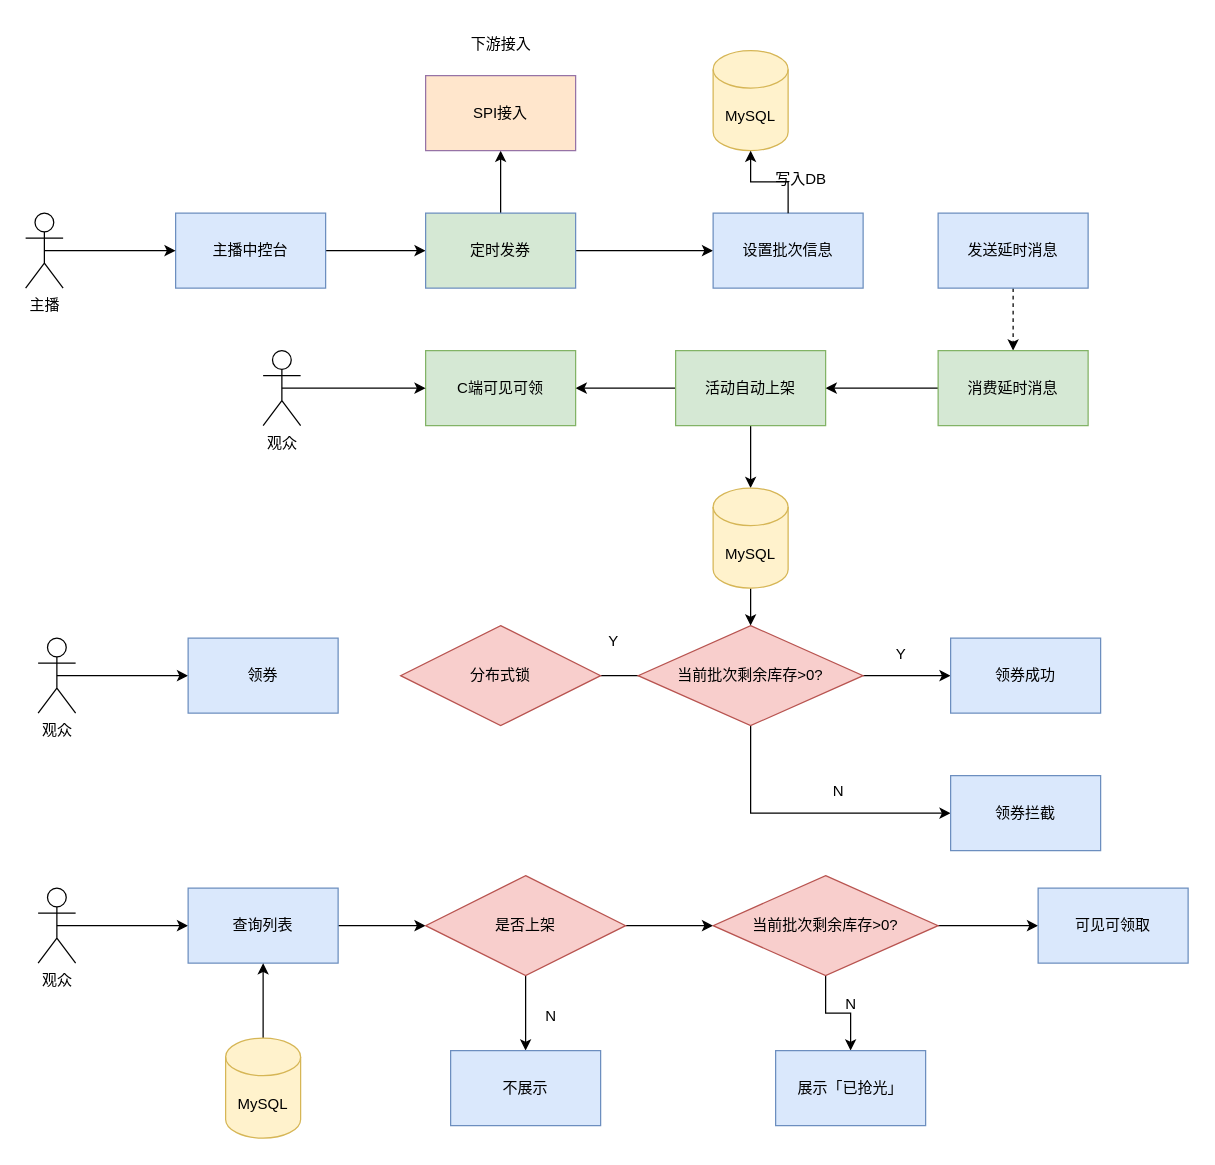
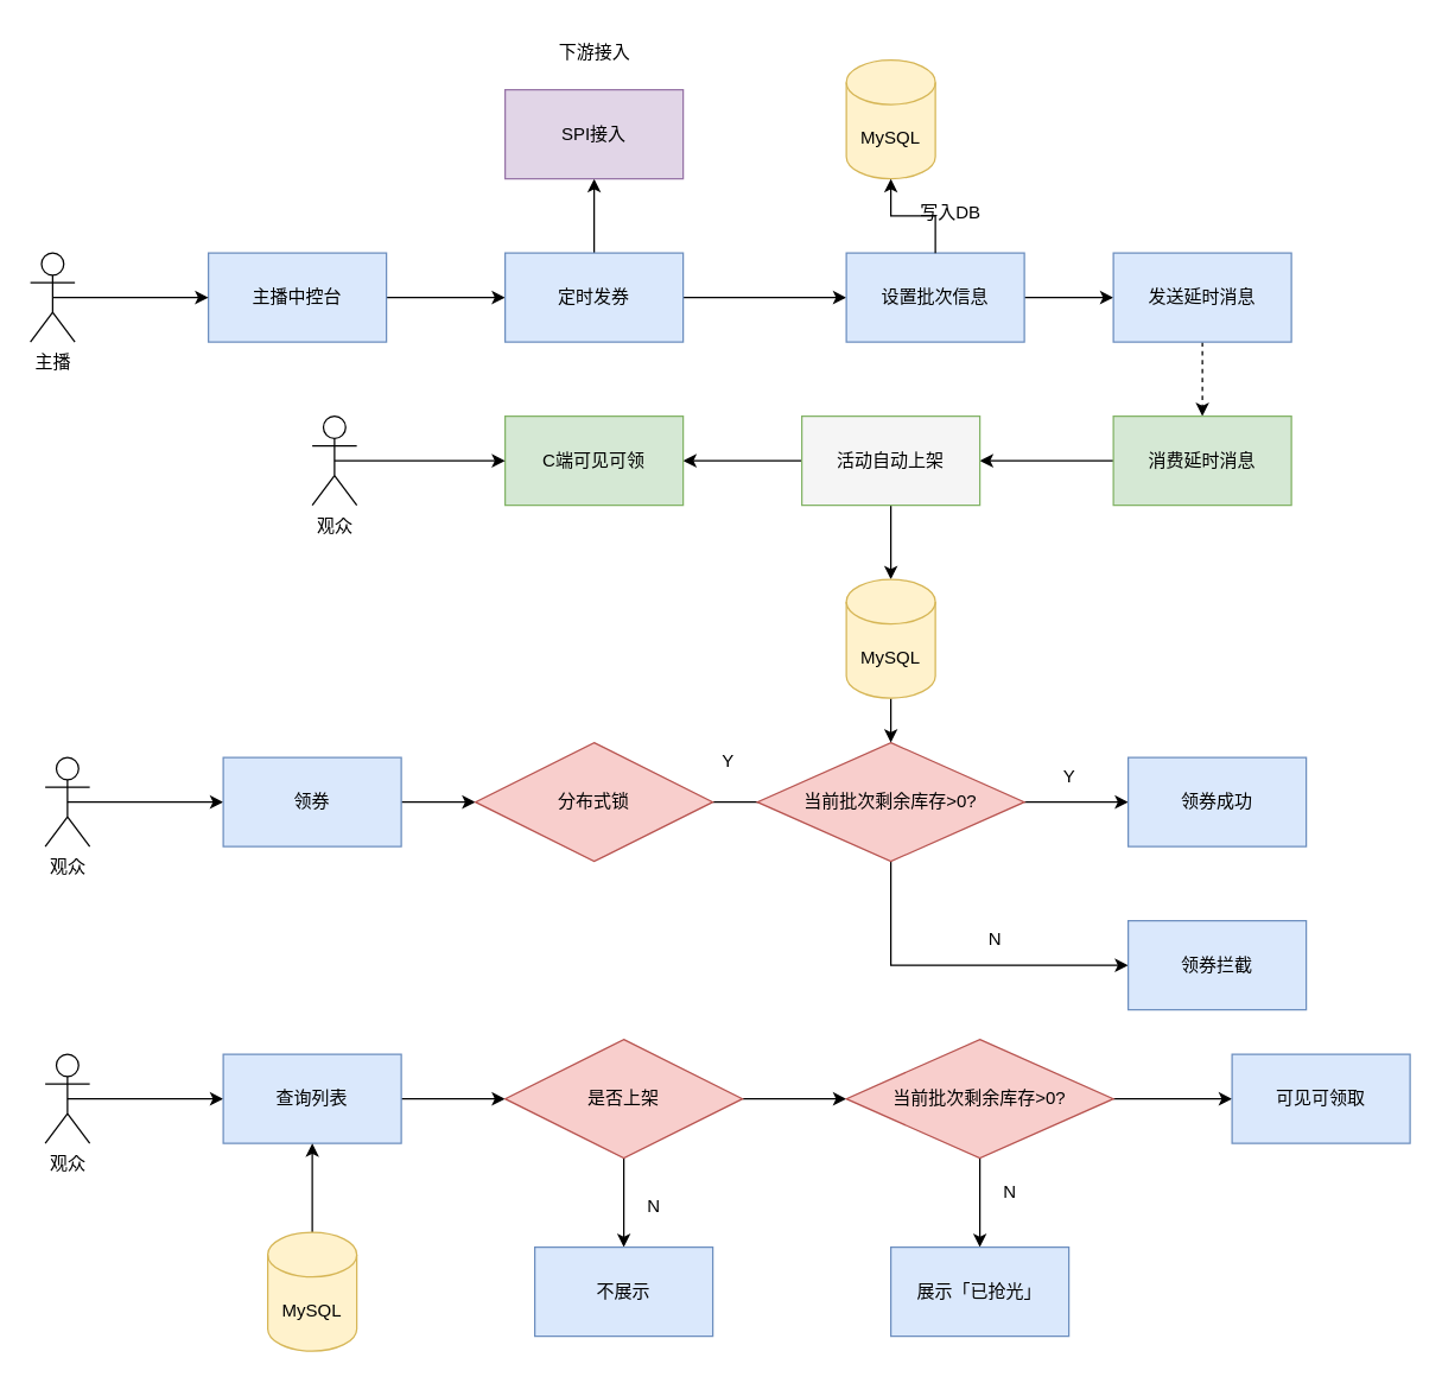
- <mxCell id="36" value="SPI接入" style="rounded=0;whiteSpace=wrap;html=1;fillColor=#ffe6cc;strokeColor=#9673a6;" vertex="1" parent="1"><mxGeometry x="340" y="60" width="120" height="60" as="geometry" /></mxCell>
+ <mxCell id="36" value="SPI接入" style="rounded=0;whiteSpace=wrap;html=1;fillColor=#e1d5e7;strokeColor=#9673a6;" vertex="1" parent="1"><mxGeometry x="340" y="60" width="120" height="60" as="geometry" /></mxCell>
- <mxCell id="6" value="定时发券" style="rounded=0;whiteSpace=wrap;html=1;fillColor=#d5e8d4;strokeColor=#6c8ebf;" vertex="1" parent="1"><mxGeometry x="340" y="170" width="120" height="60" as="geometry" /></mxCell>
+ <mxCell id="6" value="定时发券" style="rounded=0;whiteSpace=wrap;html=1;fillColor=#dae8fc;strokeColor=#6c8ebf;" vertex="1" parent="1"><mxGeometry x="340" y="170" width="120" height="60" as="geometry" /></mxCell>
+ <mxCell id="9" style="edgeStyle=orthogonalEdgeStyle;rounded=0;orthogonalLoop=1;jettySize=auto;html=1;exitX=1;exitY=0.5;exitDx=0;exitDy=0;entryX=0;entryY=0.5;entryDx=0;entryDy=0;" edge="1" parent="1" source="10" target="15"><mxGeometry relative="1" as="geometry" /></mxCell>
- <mxCell id="20" value="活动自动上架" style="rounded=0;whiteSpace=wrap;html=1;fillColor=#d5e8d4;strokeColor=#82b366;" vertex="1" parent="1"><mxGeometry x="540" y="280" width="120" height="60" as="geometry" /></mxCell>
+ <mxCell id="20" value="活动自动上架" style="rounded=0;whiteSpace=wrap;html=1;fillColor=#f5f5f5;strokeColor=#82b366;" vertex="1" parent="1"><mxGeometry x="540" y="280" width="120" height="60" as="geometry" /></mxCell>
+ <mxCell id="26" style="edgeStyle=orthogonalEdgeStyle;rounded=0;orthogonalLoop=1;jettySize=auto;html=1;exitX=1;exitY=0.5;exitDx=0;exitDy=0;entryX=0;entryY=0.5;entryDx=0;entryDy=0;" edge="1" parent="1" source="27" target="29"><mxGeometry relative="1" as="geometry" /></mxCell>
- <mxCell id="55" value="展示「已抢光」" style="rounded=0;whiteSpace=wrap;html=1;fillColor=#dae8fc;strokeColor=#6c8ebf;" vertex="1" parent="1"><mxGeometry x="620" y="840" width="120" height="60" as="geometry" /></mxCell>
+ <mxCell id="55" value="展示「已抢光」" style="rounded=0;whiteSpace=wrap;html=1;fillColor=#dae8fc;strokeColor=#6c8ebf;" vertex="1" parent="1"><mxGeometry x="600" y="840" width="120" height="60" as="geometry" /></mxCell>
